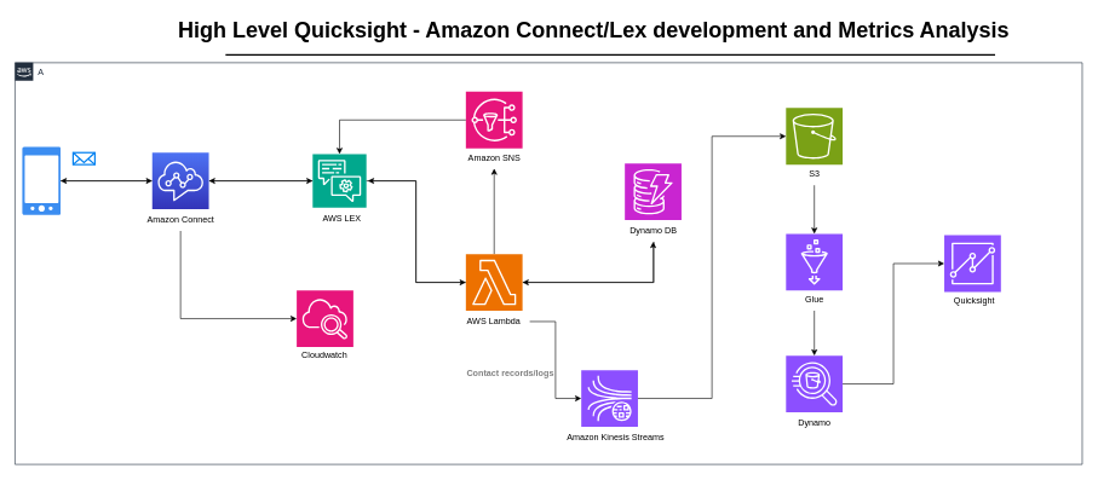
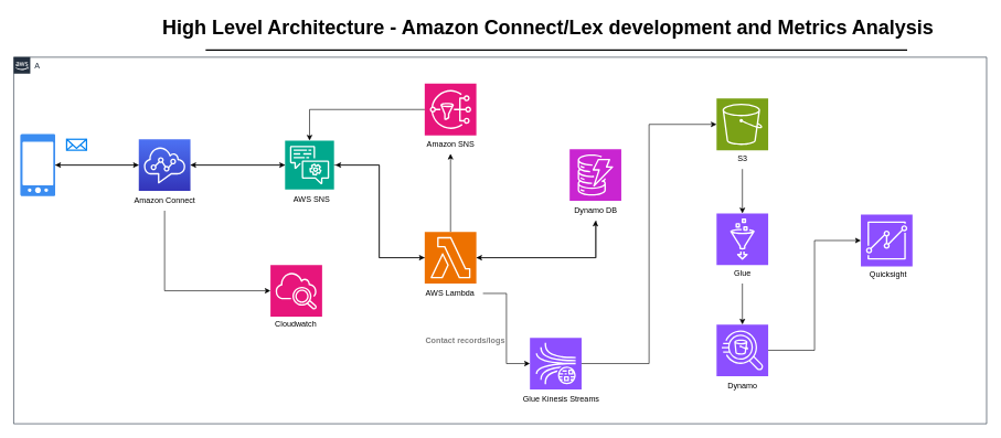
- <mxCell id="44" value="High Level Quicksight - Amazon Connect/Lex development and Metrics Analysis" style="text;html=1;resizable=0;points=[];autosize=1;align=left;verticalAlign=top;spacingTop=-4;fontSize=30;fontStyle=1" parent="1" vertex="1"><mxGeometry x="243" y="20" width="1190" height="40" as="geometry" /></mxCell>
+ <mxCell id="44" value="High Level Architecture - Amazon Connect/Lex development and Metrics Analysis" style="text;html=1;resizable=0;points=[];autosize=1;align=left;verticalAlign=top;spacingTop=-4;fontSize=30;fontStyle=1" parent="1" vertex="1"><mxGeometry x="243" y="20" width="1190" height="40" as="geometry" /></mxCell>
- <mxCell id="20" value="AWS LEX" style="text;html=1;align=center;verticalAlign=middle;resizable=0;points=[];autosize=1;strokeColor=none;fillColor=none;" vertex="1" parent="2"><mxGeometry x="410" y="200" width="80" height="30" as="geometry" /></mxCell>
+ <mxCell id="20" value="AWS SNS" style="text;html=1;align=center;verticalAlign=middle;resizable=0;points=[];autosize=1;strokeColor=none;fillColor=none;" vertex="1" parent="2"><mxGeometry x="410" y="200" width="80" height="30" as="geometry" /></mxCell>
- <mxCell id="38" value="Amazon Kinesis Streams" style="text;html=1;align=center;verticalAlign=middle;resizable=0;points=[];autosize=1;strokeColor=none;fillColor=none;" vertex="1" parent="2"><mxGeometry x="747" y="502" width="160" height="30" as="geometry" /></mxCell>
+ <mxCell id="38" value="Glue Kinesis Streams" style="text;html=1;align=center;verticalAlign=middle;resizable=0;points=[];autosize=1;strokeColor=none;fillColor=none;" vertex="1" parent="2"><mxGeometry x="747" y="502" width="160" height="30" as="geometry" /></mxCell>
